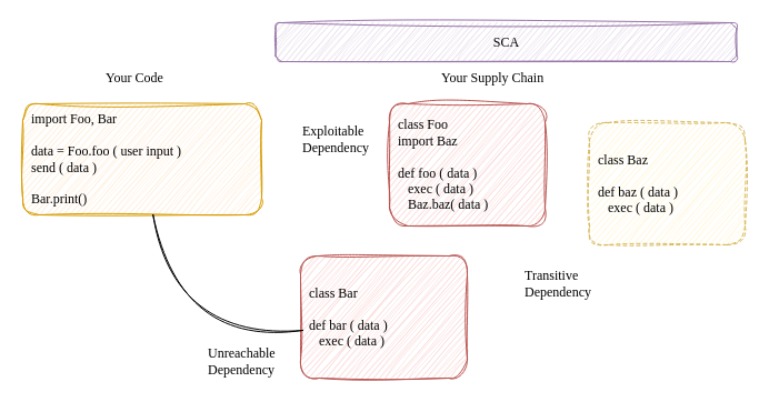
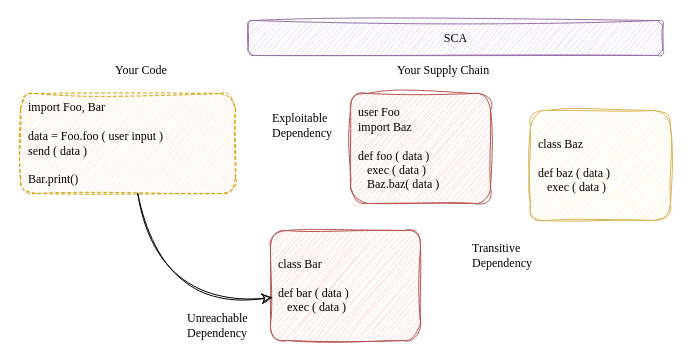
- <mxCell id="8" value="Your Code" style="text;html=1;align=left;verticalAlign=middle;whiteSpace=wrap;rounded=0;fontFamily=Gloria Hallelujah;fontSource=https%3A%2F%2Ffonts.googleapis.com%2Fcss%3Ffamily%3DGloria%2BHallelujah;" parent="1" vertex="1"><mxGeometry x="92.5" y="55" width="70" height="30" as="geometry" /></mxCell>
+ <mxCell id="8" value="Your Code" style="text;html=1;align=left;verticalAlign=middle;whiteSpace=wrap;rounded=0;fontFamily=Gloria Hallelujah;fontSource=https%3A%2F%2Ffonts.googleapis.com%2Fcss%3Ffamily%3DGloria%2BHallelujah;" parent="1" vertex="1"><mxGeometry x="112.5" y="55" width="70" height="30" as="geometry" /></mxCell>
- <mxCell id="3" value="&lt;div&gt;&amp;nbsp; import Foo, Bar&lt;/div&gt;&lt;div&gt;&lt;br&gt;&lt;/div&gt;&amp;nbsp; data = Foo.foo ( user input )&lt;div&gt;&amp;nbsp; send ( data )&lt;/div&gt;&lt;div&gt;&lt;br&gt;&lt;/div&gt;&lt;div&gt;&amp;nbsp; Bar.print()&lt;/div&gt;" style="rounded=1;whiteSpace=wrap;html=1;sketch=1;curveFitting=1;jiggle=2;fontFamily=Gloria Hallelujah;fontSource=https%3A%2F%2Ffonts.googleapis.com%2Fcss%3Ffamily%3DGloria%2BHallelujah;fillColor=#ffe6cc;strokeColor=#d79b00;align=left;" parent="1" vertex="1"><mxGeometry x="20" y="93" width="215" height="100" as="geometry" /></mxCell>
+ <mxCell id="3" value="&lt;div&gt;&amp;nbsp; import Foo, Bar&lt;/div&gt;&lt;div&gt;&lt;br&gt;&lt;/div&gt;&amp;nbsp; data = Foo.foo ( user input )&lt;div&gt;&amp;nbsp; send ( data )&lt;/div&gt;&lt;div&gt;&lt;br&gt;&lt;/div&gt;&lt;div&gt;&amp;nbsp; Bar.print()&lt;/div&gt;" style="rounded=1;whiteSpace=wrap;html=1;sketch=1;curveFitting=1;jiggle=2;fontFamily=Gloria Hallelujah;fontSource=https%3A%2F%2Ffonts.googleapis.com%2Fcss%3Ffamily%3DGloria%2BHallelujah;fillColor=#ffe6cc;strokeColor=#d79b00;align=left;dashed=1;" parent="1" vertex="1"><mxGeometry x="20" y="93" width="215" height="100" as="geometry" /></mxCell>
- <mxCell id="2" value="&amp;nbsp; class Foo&lt;div&gt;&amp;nbsp; import Baz&lt;br&gt;&lt;div&gt;&lt;br&gt;&lt;/div&gt;&lt;div&gt;&amp;nbsp; def foo ( data )&lt;div&gt;&amp;nbsp; &amp;nbsp; &amp;nbsp;exec ( data )&lt;/div&gt;&lt;/div&gt;&lt;/div&gt;&lt;div&gt;&amp;nbsp; &amp;nbsp; &amp;nbsp;Baz.baz( data )&lt;/div&gt;" style="rounded=1;whiteSpace=wrap;html=1;sketch=1;curveFitting=1;jiggle=2;fontFamily=Gloria Hallelujah;fontSource=https%3A%2F%2Ffonts.googleapis.com%2Fcss%3Ffamily%3DGloria%2BHallelujah;fillColor=#f8cecc;strokeColor=#b85450;align=left;" parent="1" vertex="1"><mxGeometry x="350" y="93" width="140" height="110" as="geometry" /></mxCell>
+ <mxCell id="2" value="&amp;nbsp; user Foo&lt;div&gt;&amp;nbsp; import Baz&lt;br&gt;&lt;div&gt;&lt;br&gt;&lt;/div&gt;&lt;div&gt;&amp;nbsp; def foo ( data )&lt;div&gt;&amp;nbsp; &amp;nbsp; &amp;nbsp;exec ( data )&lt;/div&gt;&lt;/div&gt;&lt;/div&gt;&lt;div&gt;&amp;nbsp; &amp;nbsp; &amp;nbsp;Baz.baz( data )&lt;/div&gt;" style="rounded=1;whiteSpace=wrap;html=1;sketch=1;curveFitting=1;jiggle=2;fontFamily=Gloria Hallelujah;fontSource=https%3A%2F%2Ffonts.googleapis.com%2Fcss%3Ffamily%3DGloria%2BHallelujah;fillColor=#f8cecc;strokeColor=#b85450;align=left;" parent="1" vertex="1"><mxGeometry x="350" y="93" width="140" height="110" as="geometry" /></mxCell>
- <mxCell id="9" value="&amp;nbsp; class Baz&lt;div&gt;&lt;div&gt;&lt;br&gt;&lt;/div&gt;&lt;div&gt;&amp;nbsp; def baz ( data )&lt;div&gt;&amp;nbsp; &amp;nbsp; &amp;nbsp;exec ( data )&lt;/div&gt;&lt;/div&gt;&lt;/div&gt;" style="rounded=1;whiteSpace=wrap;html=1;sketch=1;curveFitting=1;jiggle=2;fontFamily=Gloria Hallelujah;fontSource=https%3A%2F%2Ffonts.googleapis.com%2Fcss%3Ffamily%3DGloria%2BHallelujah;fillColor=#fff2cc;strokeColor=#d6b656;align=left;dashed=1;" parent="1" vertex="1"><mxGeometry x="530" y="110" width="140" height="110" as="geometry" /></mxCell>
+ <mxCell id="9" value="&amp;nbsp; class Baz&lt;div&gt;&lt;div&gt;&lt;br&gt;&lt;/div&gt;&lt;div&gt;&amp;nbsp; def baz ( data )&lt;div&gt;&amp;nbsp; &amp;nbsp; &amp;nbsp;exec ( data )&lt;/div&gt;&lt;/div&gt;&lt;/div&gt;" style="rounded=1;whiteSpace=wrap;html=1;sketch=1;curveFitting=1;jiggle=2;fontFamily=Gloria Hallelujah;fontSource=https%3A%2F%2Ffonts.googleapis.com%2Fcss%3Ffamily%3DGloria%2BHallelujah;fillColor=#fff2cc;strokeColor=#d6b656;align=left;" parent="1" vertex="1"><mxGeometry x="530" y="110" width="140" height="110" as="geometry" /></mxCell>
- <mxCell id="12" style="edgeStyle=none;curved=1;rounded=0;orthogonalLoop=1;jettySize=auto;html=1;entryX=0.013;entryY=0.609;entryDx=0;entryDy=0;entryPerimeter=0;fontSize=12;startSize=8;endSize=8;sketch=1;curveFitting=1;jiggle=2;endArrow=none;" parent="1" source="3" target="5" edge="1"><mxGeometry relative="1" as="geometry"><Array as="points"><mxPoint x="160" y="310" /></Array></mxGeometry></mxCell>
+ <mxCell id="12" style="edgeStyle=none;curved=1;rounded=0;orthogonalLoop=1;jettySize=auto;html=1;entryX=0.013;entryY=0.609;entryDx=0;entryDy=0;entryPerimeter=0;fontSize=12;startSize=8;endSize=8;sketch=1;curveFitting=1;jiggle=2;" parent="1" source="3" target="5" edge="1"><mxGeometry relative="1" as="geometry"><Array as="points"><mxPoint x="160" y="310" /></Array></mxGeometry></mxCell>
